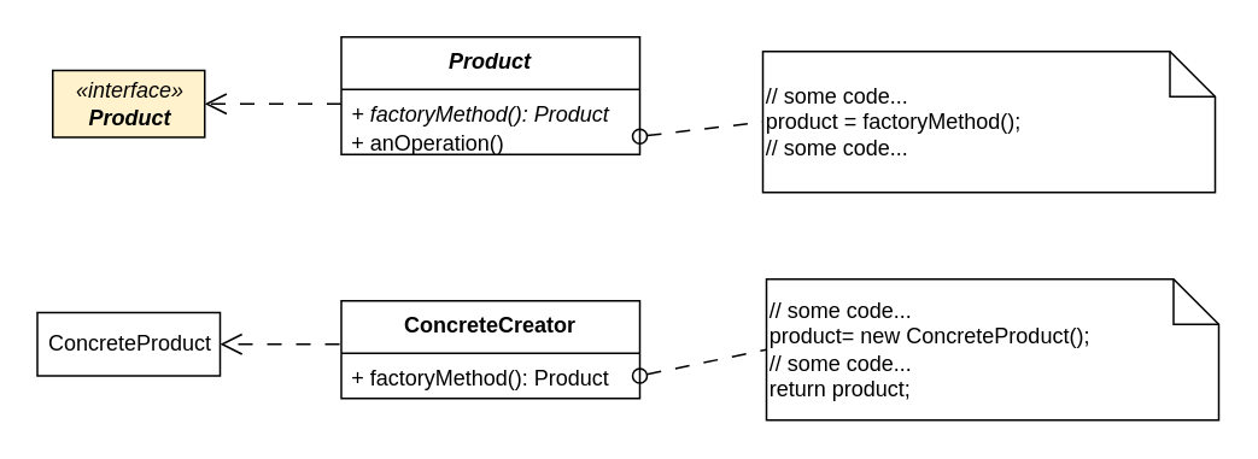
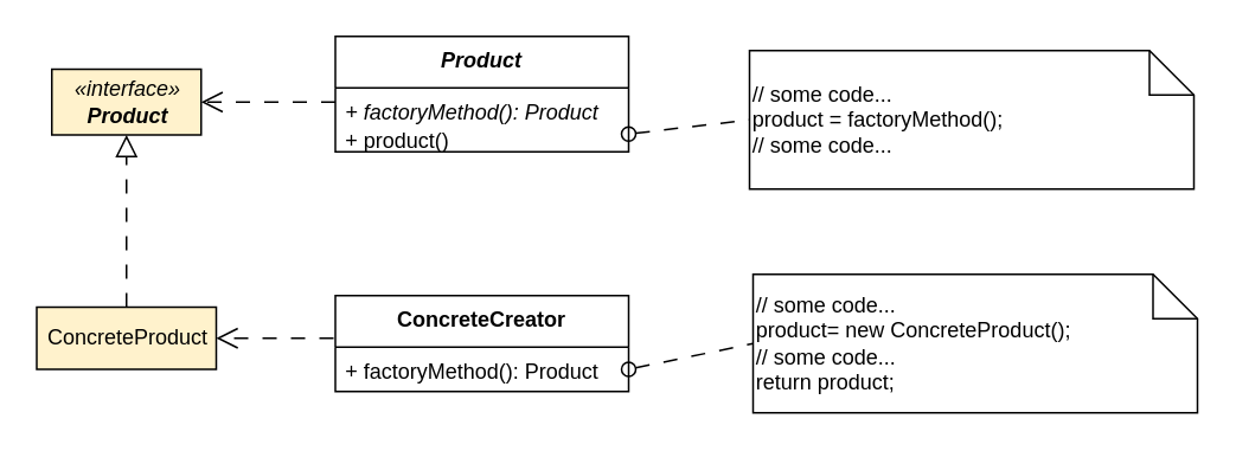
- <mxCell id="10" value="+ anOperation()" style="text;strokeColor=none;fillColor=none;align=left;verticalAlign=top;spacingLeft=4;spacingRight=4;overflow=hidden;rotatable=0;points=[[0,0.5],[1,0.5]];portConstraint=eastwest;" parent="8" vertex="1"><mxGeometry y="45" width="165" height="20" as="geometry" /></mxCell>
+ <mxCell id="10" value="+ product()" style="text;strokeColor=none;fillColor=none;align=left;verticalAlign=top;spacingLeft=4;spacingRight=4;overflow=hidden;rotatable=0;points=[[0,0.5],[1,0.5]];portConstraint=eastwest;" parent="8" vertex="1"><mxGeometry y="45" width="165" height="20" as="geometry" /></mxCell>
+ <mxCell id="6" value="" style="endArrow=block;endSize=10;endFill=0;shadow=0;strokeWidth=1;rounded=0;edgeStyle=elbowEdgeStyle;elbow=vertical;entryX=0.5;entryY=1;entryDx=0;entryDy=0;dashed=1;dashPattern=8 8;labelBackgroundColor=none;fontColor=default;" parent="1" source="2" target="3" edge="1"><mxGeometry width="160" relative="1" as="geometry"><mxPoint x="-109.5" y="171" as="sourcePoint" /><mxPoint x="-109.5" y="75.5" as="targetPoint" /></mxGeometry></mxCell>
- <mxCell id="2" value="ConcreteProduct" style="html=1;" parent="1" vertex="1"><mxGeometry x="20" y="172.5" width="101" height="35" as="geometry" /></mxCell>
+ <mxCell id="2" value="ConcreteProduct" style="html=1;fillColor=#fff2cc;" parent="1" vertex="1"><mxGeometry x="20" y="172.5" width="101" height="35" as="geometry" /></mxCell>
